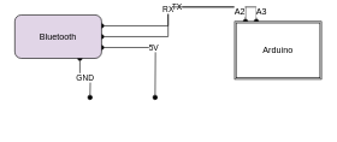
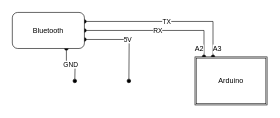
- <mxCell id="8" value="Bluetooth" style="rounded=1;whiteSpace=wrap;html=1;fillColor=#e1d5e7;" parent="1" vertex="1"><mxGeometry x="20" y="20" width="120" height="60" as="geometry" /></mxCell>
+ <mxCell id="8" value="Bluetooth" style="rounded=1;whiteSpace=wrap;html=1;" parent="1" vertex="1"><mxGeometry x="20" y="20" width="120" height="60" as="geometry" /></mxCell>
- <mxCell id="9" value="Arduino" style="shape=ext;double=1;rounded=0;whiteSpace=wrap;html=1;" parent="1" vertex="1"><mxGeometry x="324" y="29" width="120" height="80" as="geometry" /></mxCell>
+ <mxCell id="9" value="Arduino" style="shape=ext;double=1;rounded=0;whiteSpace=wrap;html=1;" parent="1" vertex="1"><mxGeometry x="324" y="94" width="120" height="80" as="geometry" /></mxCell>
